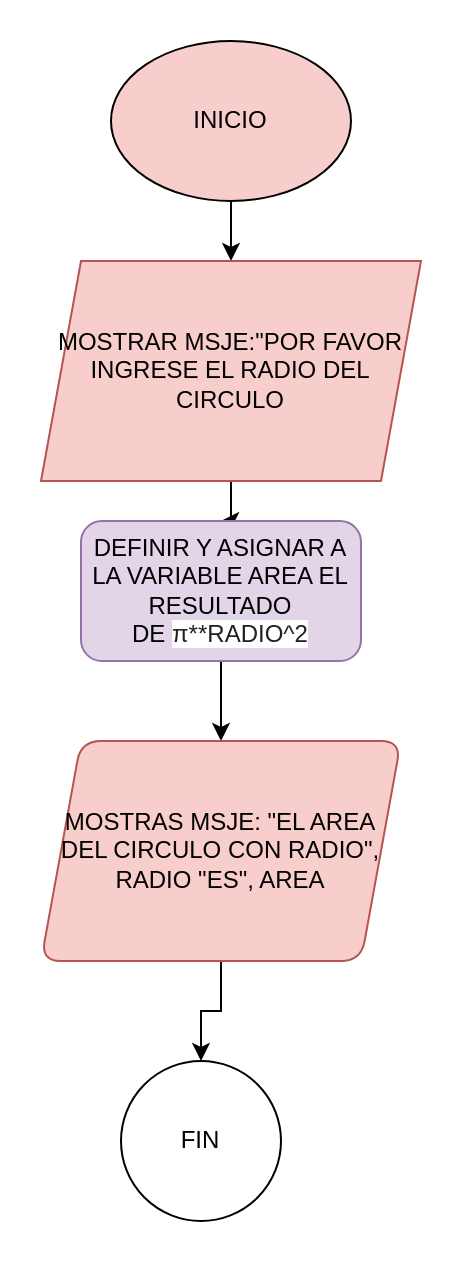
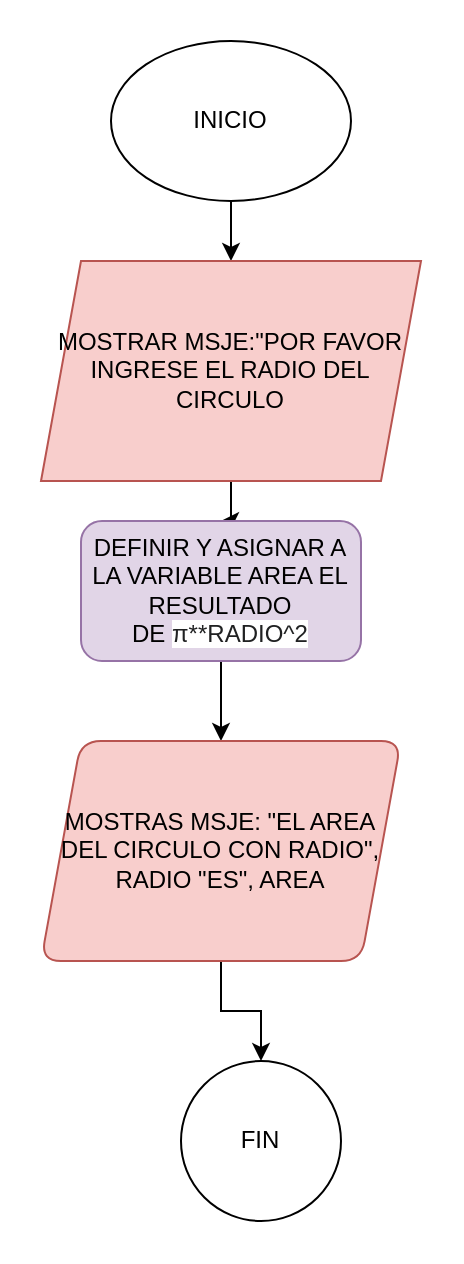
- <mxCell id="3" value="INICIO" style="ellipse;whiteSpace=wrap;html=1;fillColor=#f8cecc;" vertex="1" parent="1"><mxGeometry x="55" y="20" width="120" height="80" as="geometry" /></mxCell>
+ <mxCell id="3" value="INICIO" style="ellipse;whiteSpace=wrap;html=1;" vertex="1" parent="1"><mxGeometry x="55" y="20" width="120" height="80" as="geometry" /></mxCell>
- <mxCell id="10" value="FIN" style="ellipse;whiteSpace=wrap;html=1;rounded=1;" vertex="1" parent="1"><mxGeometry x="60" y="530" width="80" height="80" as="geometry" /></mxCell>
+ <mxCell id="10" value="FIN" style="ellipse;whiteSpace=wrap;html=1;rounded=1;" vertex="1" parent="1"><mxGeometry x="90" y="530" width="80" height="80" as="geometry" /></mxCell>
